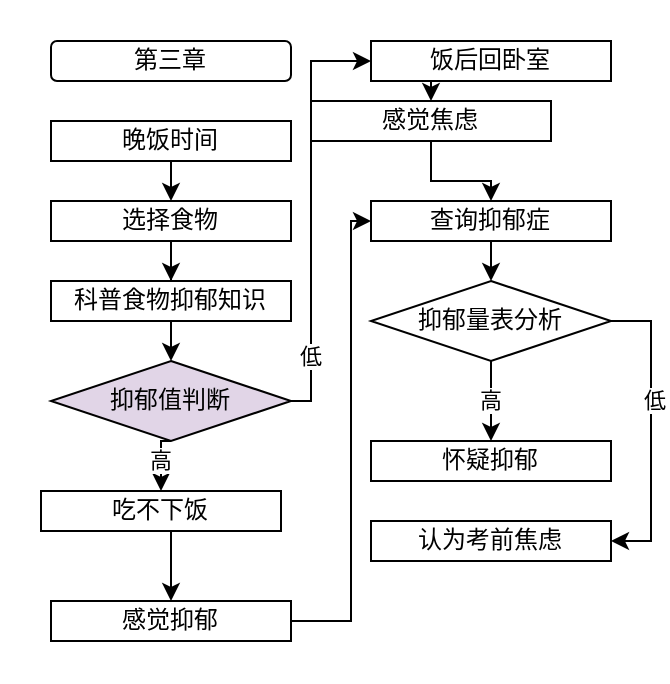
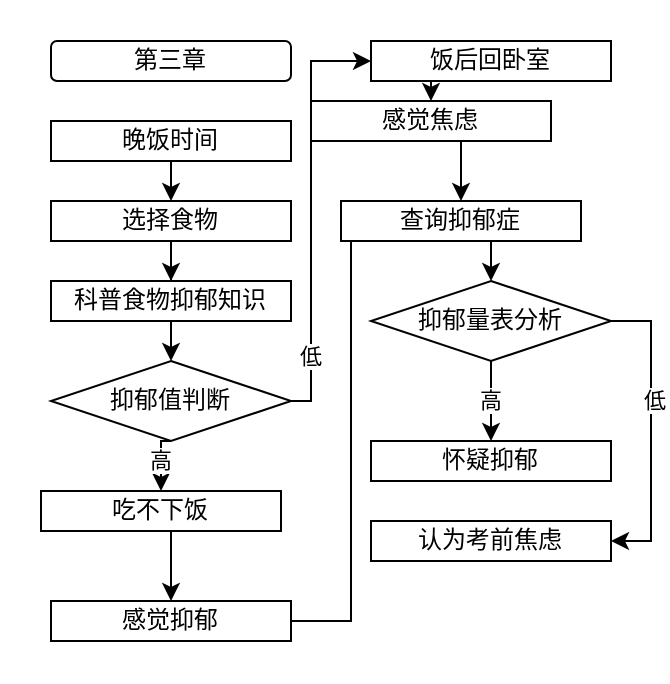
- <mxCell id="22" value="查询抑郁症" style="rounded=0;whiteSpace=wrap;html=1;" vertex="1" parent="1"><mxGeometry x="185" y="100" width="120" height="20" as="geometry" /></mxCell>
+ <mxCell id="22" value="查询抑郁症" style="rounded=0;whiteSpace=wrap;html=1;" vertex="1" parent="1"><mxGeometry x="170" y="100" width="120" height="20" as="geometry" /></mxCell>
- <mxCell id="12" value="抑郁值判断" style="rhombus;whiteSpace=wrap;html=1;fillColor=#e1d5e7;" vertex="1" parent="1"><mxGeometry x="25" y="180" width="120" height="40" as="geometry" /></mxCell>
+ <mxCell id="12" value="抑郁值判断" style="rhombus;whiteSpace=wrap;html=1;" vertex="1" parent="1"><mxGeometry x="25" y="180" width="120" height="40" as="geometry" /></mxCell>
